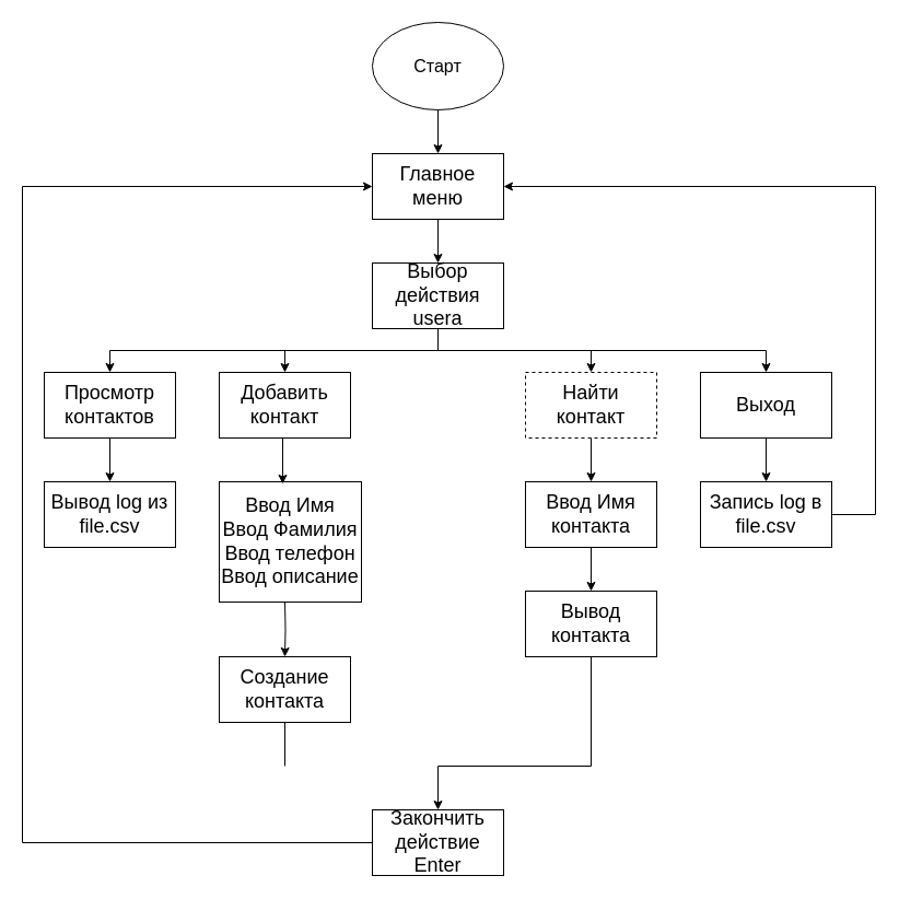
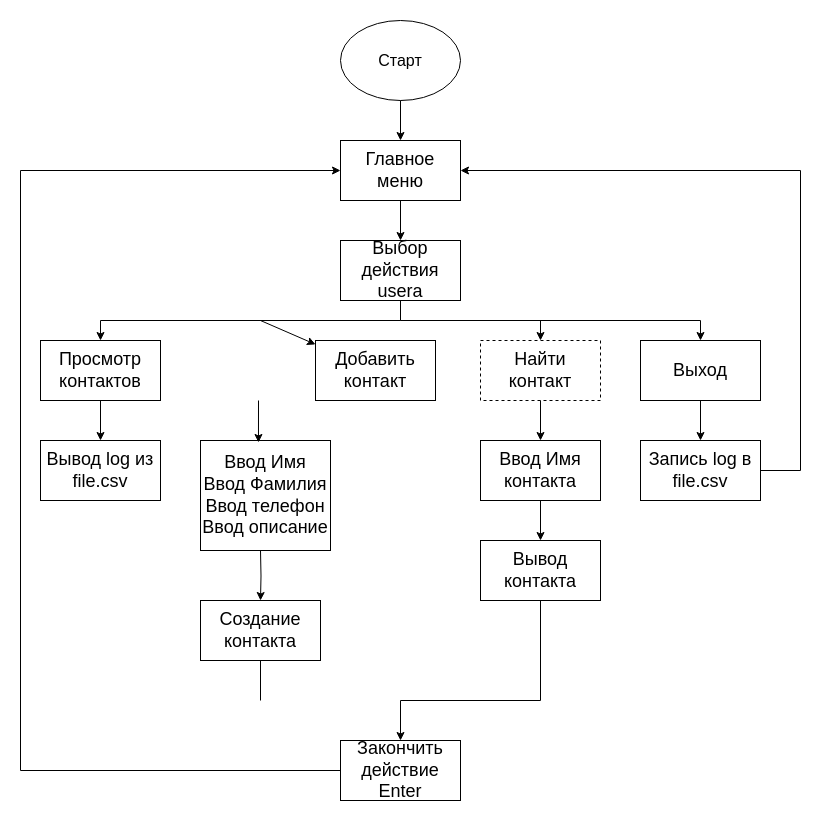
- <mxCell id="10" value="Добавить контакт" style="rounded=0;whiteSpace=wrap;html=1;fontSize=18;" vertex="1" parent="2"><mxGeometry x="180" y="320" width="120" height="60" as="geometry" /></mxCell>
+ <mxCell id="10" value="Добавить контакт" style="rounded=0;whiteSpace=wrap;html=1;fontSize=18;" vertex="1" parent="2"><mxGeometry x="295" y="320" width="120" height="60" as="geometry" /></mxCell>
